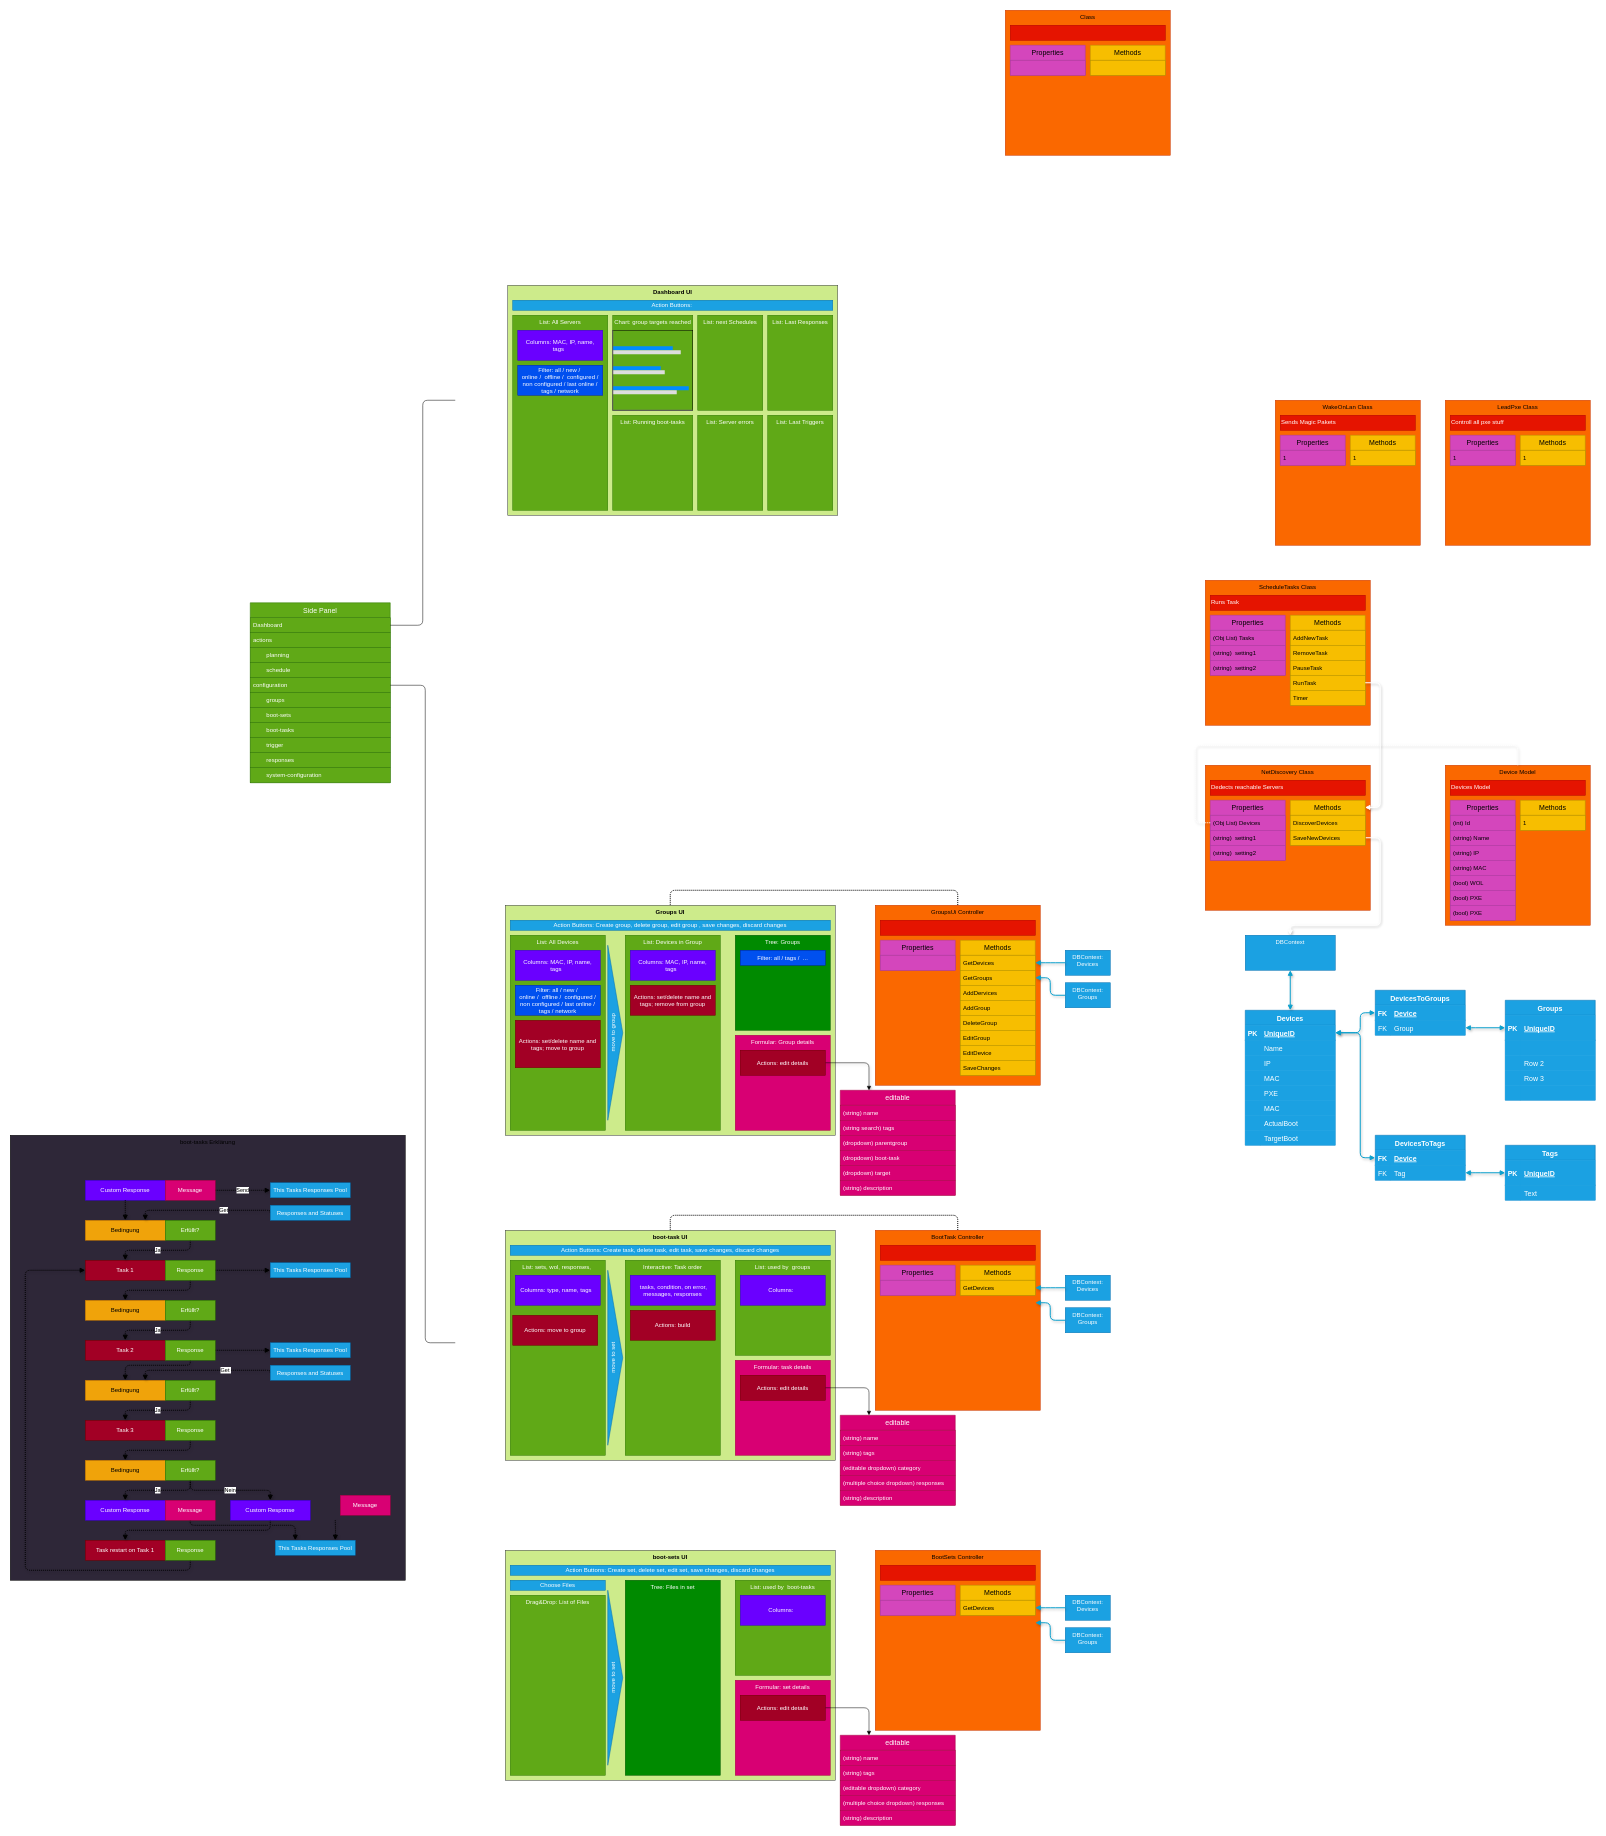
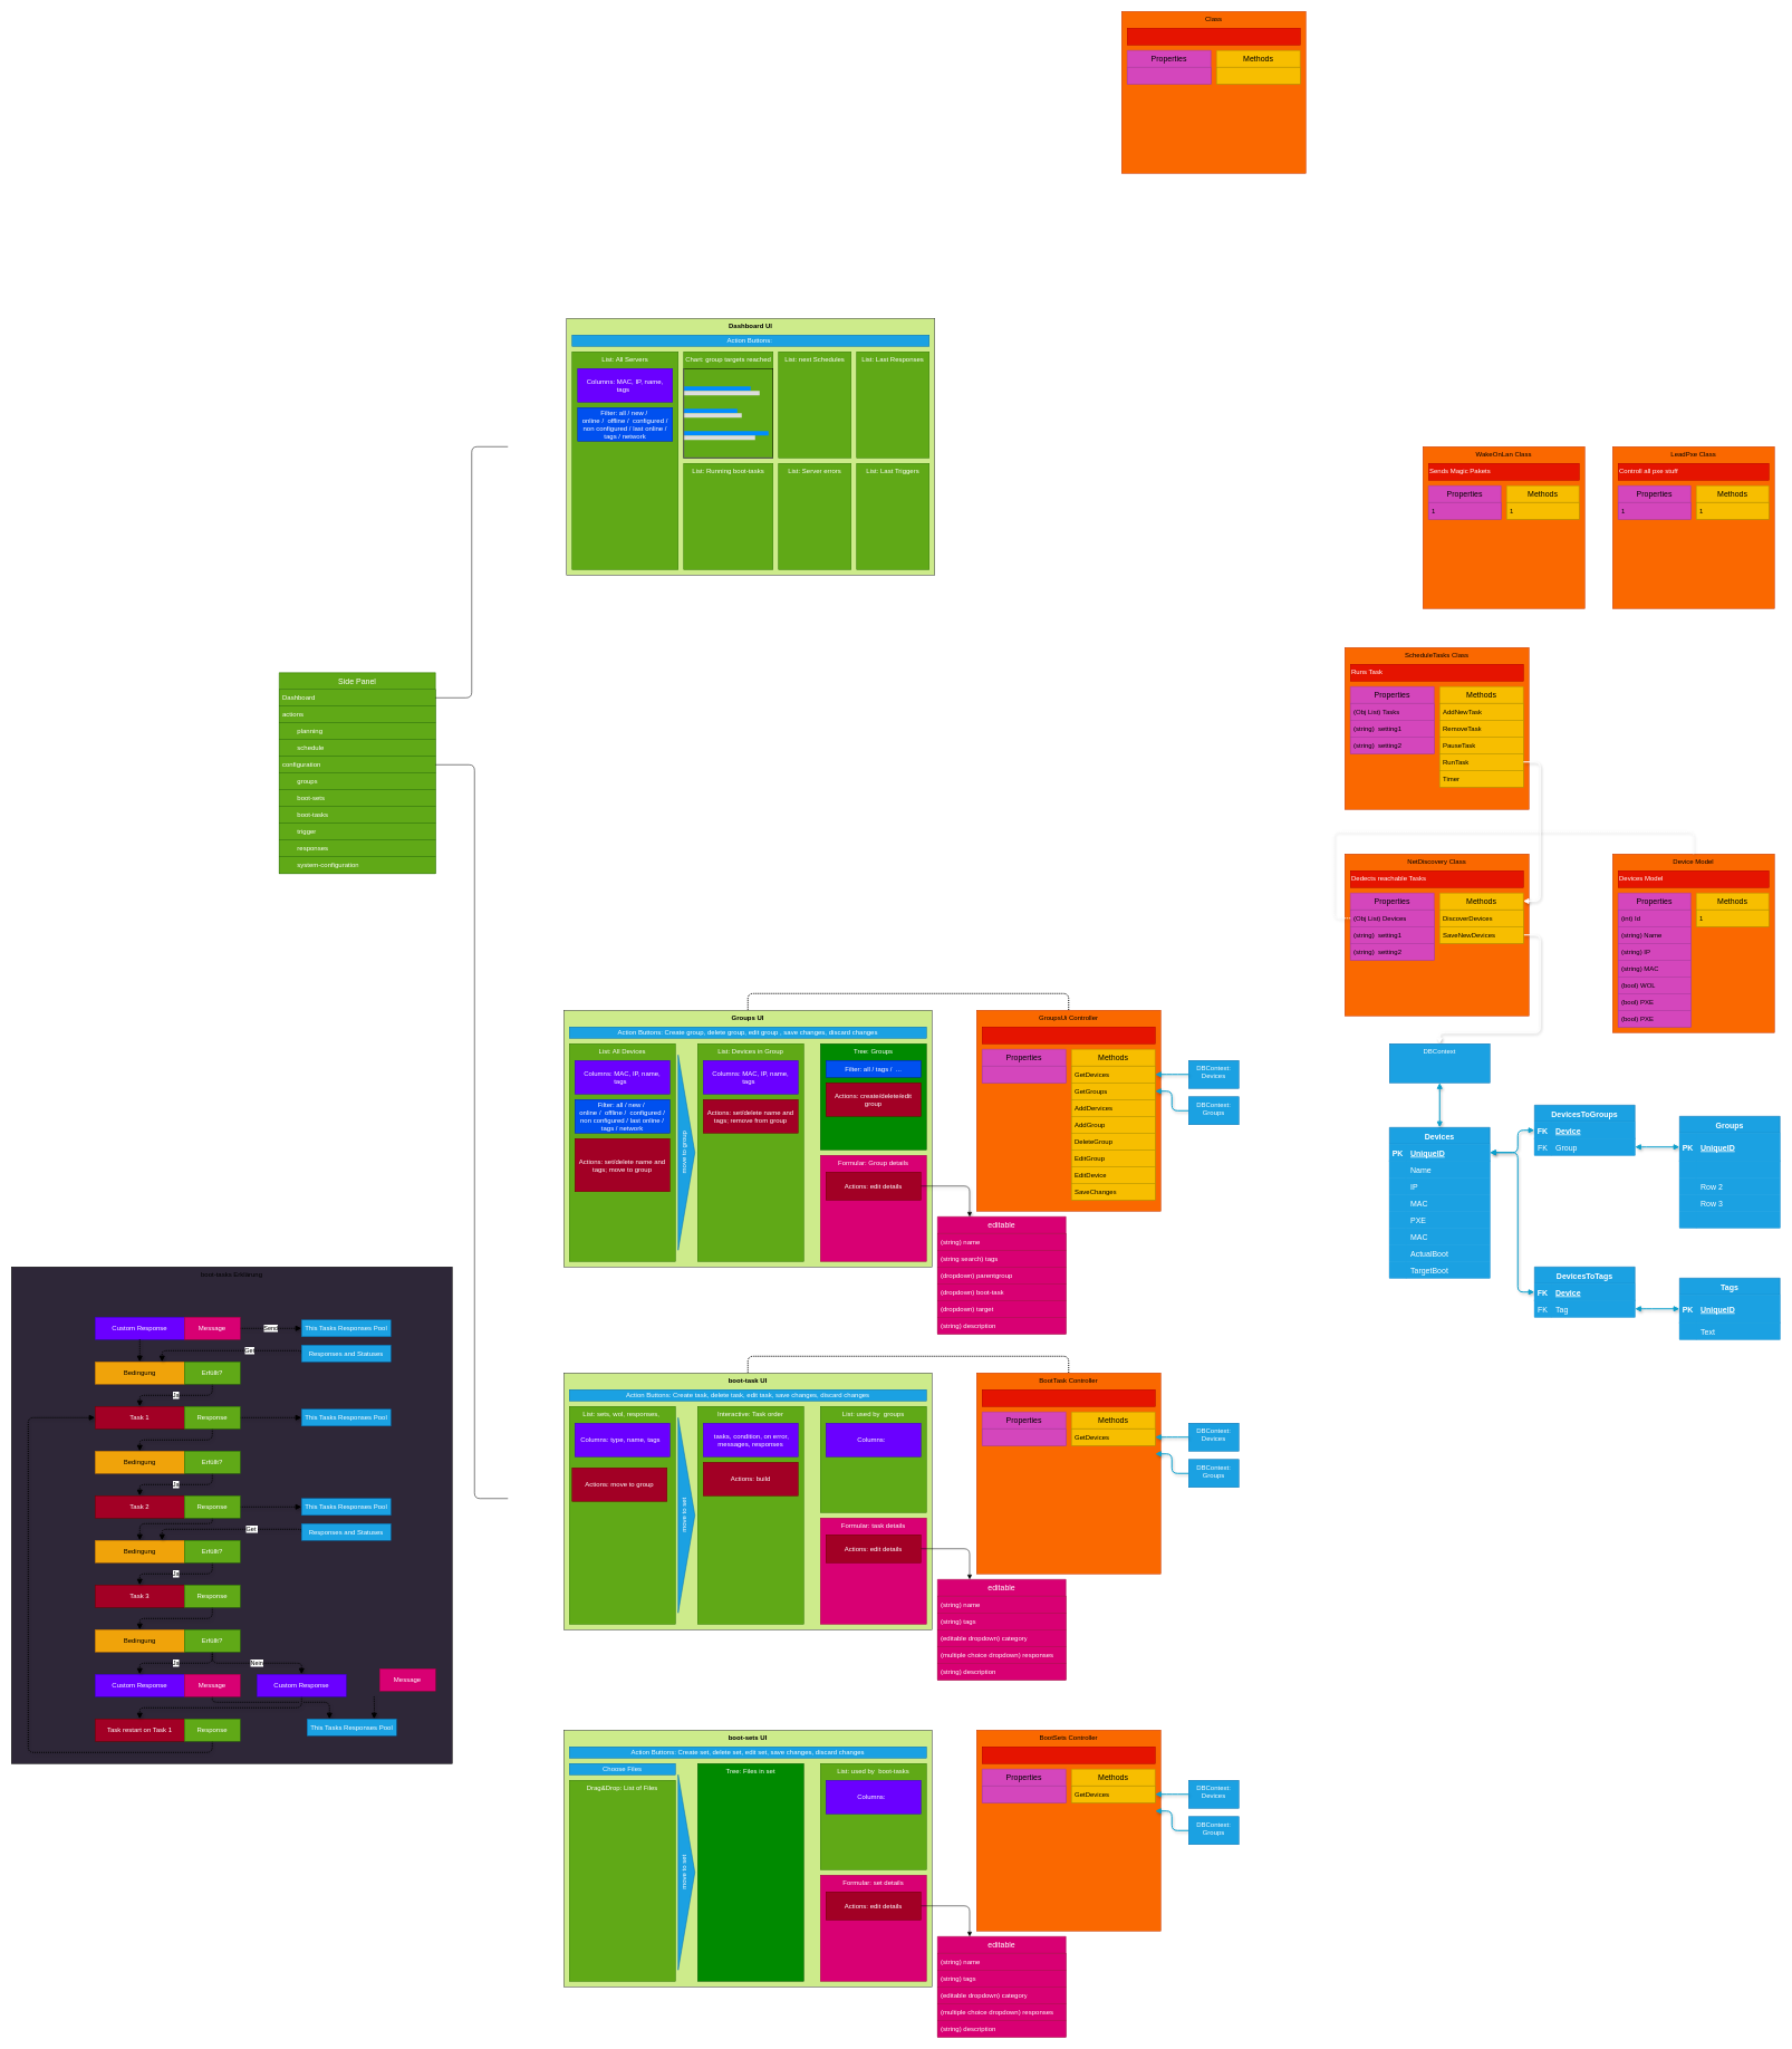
- <mxCell id="133" value="Dedects reachable Servers" style="rounded=0;whiteSpace=wrap;html=1;fillColor=#e51400;fontColor=#ffffff;strokeColor=#B20000;align=left;verticalAlign=top;" parent="1" vertex="1"><mxGeometry x="2420" y="1560" width="310" height="30" as="geometry" /></mxCell>
+ <mxCell id="133" value="Dedects reachable Tasks" style="rounded=0;whiteSpace=wrap;html=1;fillColor=#e51400;fontColor=#ffffff;strokeColor=#B20000;align=left;verticalAlign=top;" parent="1" vertex="1"><mxGeometry x="2420" y="1560" width="310" height="30" as="geometry" /></mxCell>
+ <mxCell id="15" value="Actions: create/delete/edit group" style="rounded=0;whiteSpace=wrap;html=1;strokeColor=#6F0000;fontColor=#ffffff;fillColor=#a20025;" parent="1" vertex="1"><mxGeometry x="1480" y="1940" width="170" height="60" as="geometry" /></mxCell>
